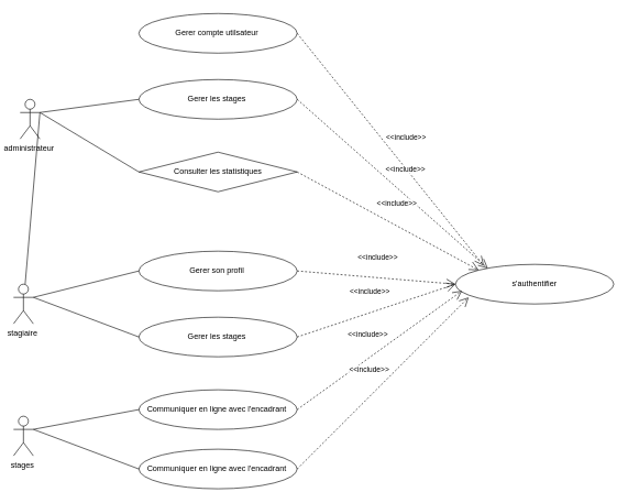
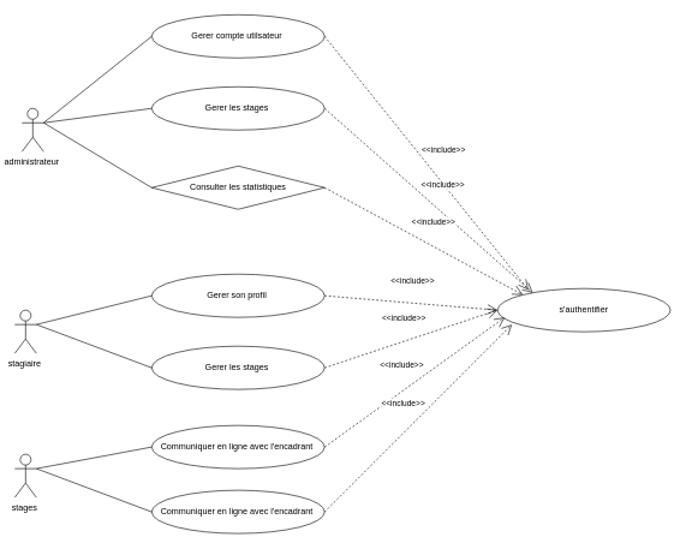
- <mxCell id="13" value="" style="endArrow=none;html=1;rounded=0;exitX=1;exitY=0.333;exitDx=0;exitDy=0;exitPerimeter=0;" edge="1" parent="1" source="2" target="3"><mxGeometry width="50" height="50" relative="1" as="geometry"><mxPoint x="70" y="180" as="sourcePoint" /><mxPoint x="220" y="160" as="targetPoint" /></mxGeometry></mxCell>
+ <mxCell id="13" value="" style="endArrow=none;html=1;rounded=0;exitX=1;exitY=0.333;exitDx=0;exitDy=0;exitPerimeter=0;entryX=0;entryY=0.5;entryDx=0;entryDy=0;" edge="1" parent="1" source="2" target="5"><mxGeometry width="50" height="50" relative="1" as="geometry"><mxPoint x="70" y="180" as="sourcePoint" /><mxPoint x="220" y="160" as="targetPoint" /></mxGeometry></mxCell>
